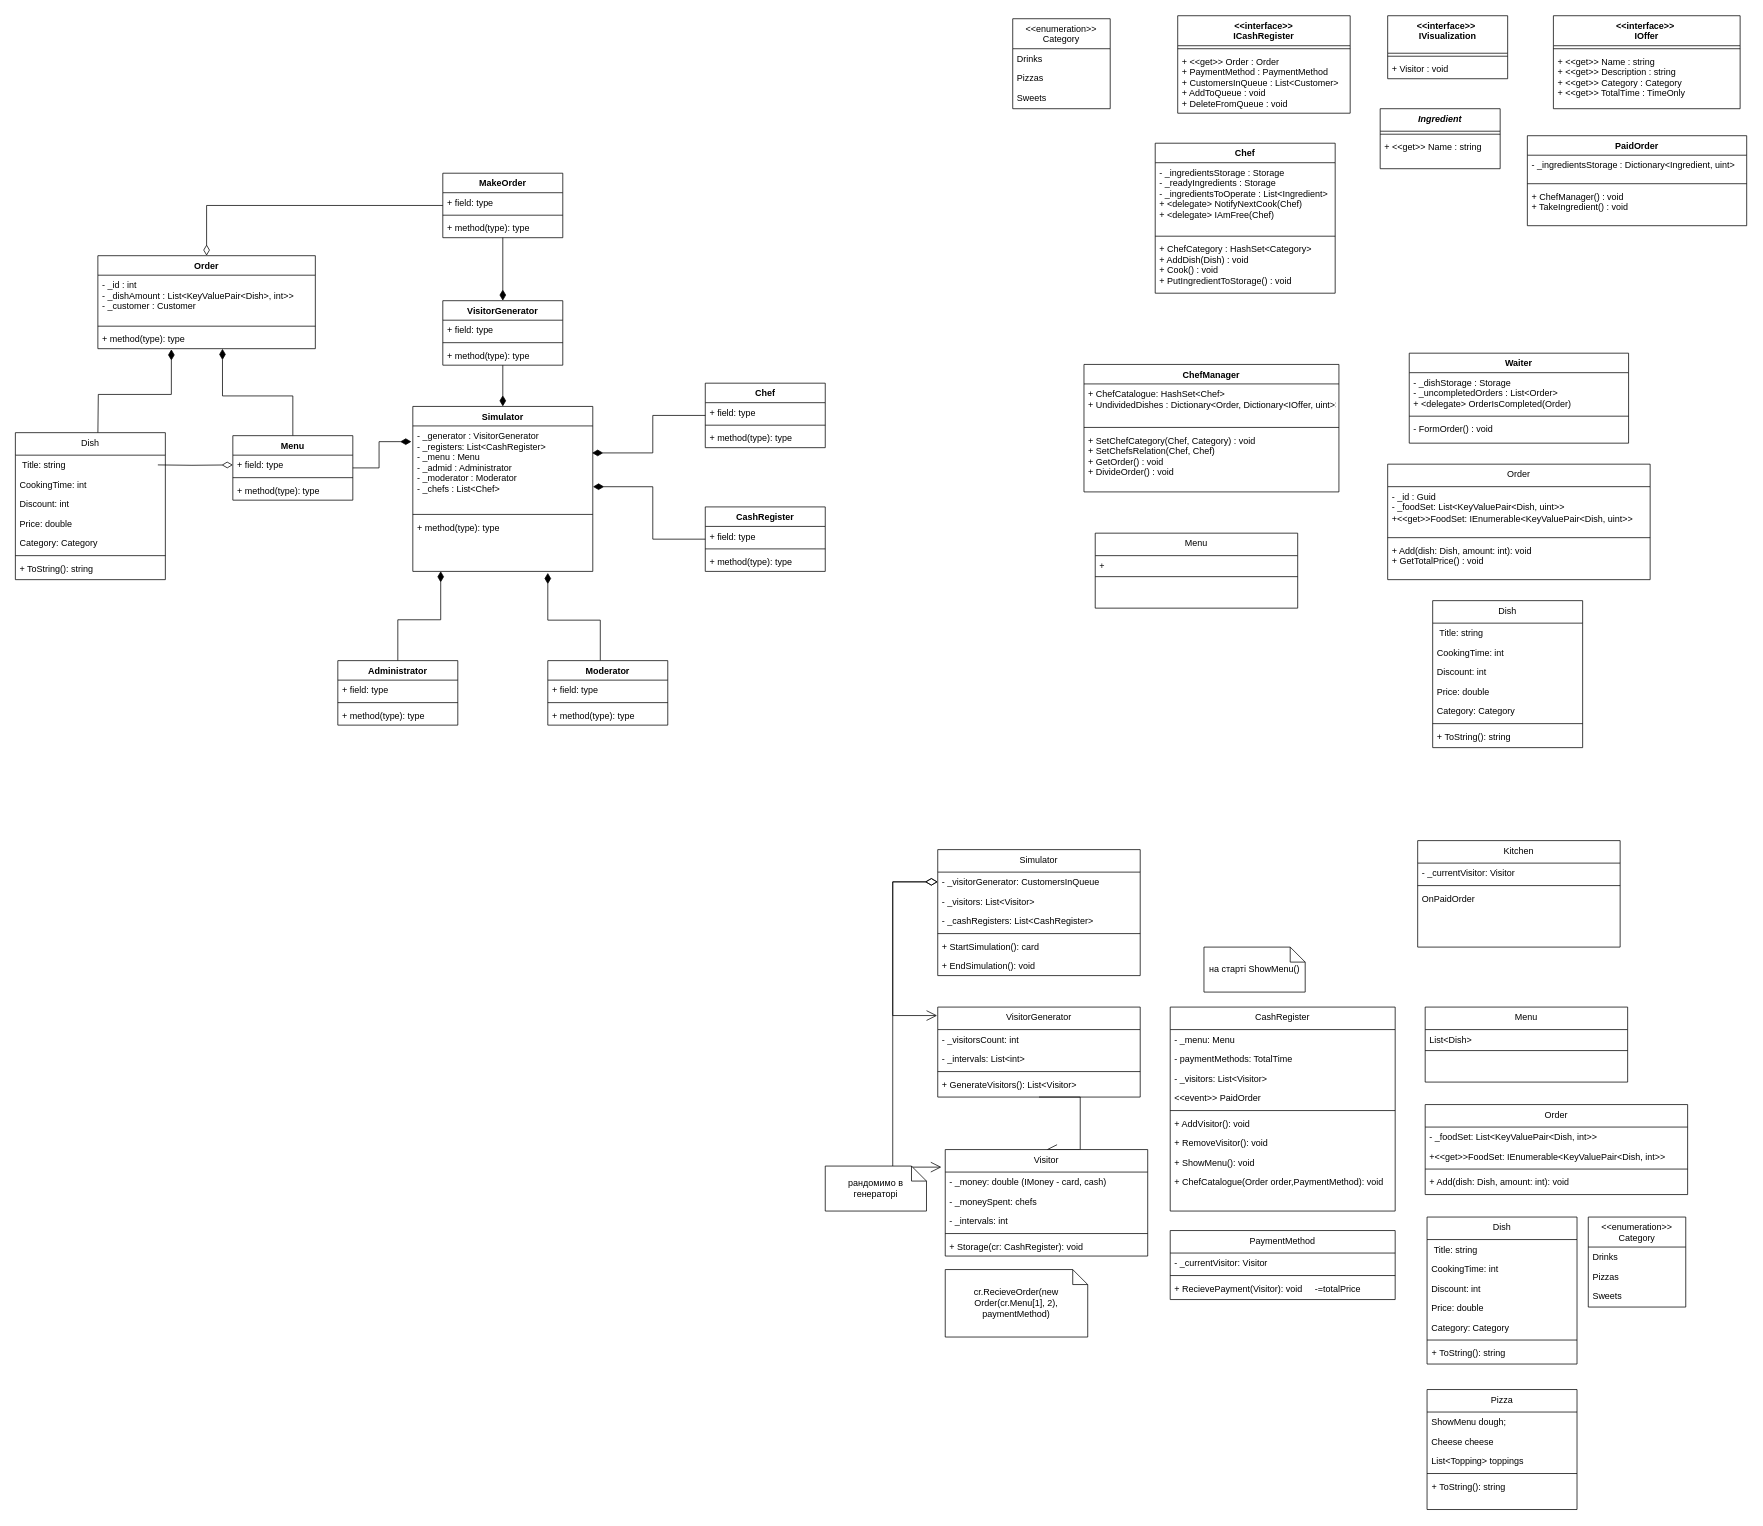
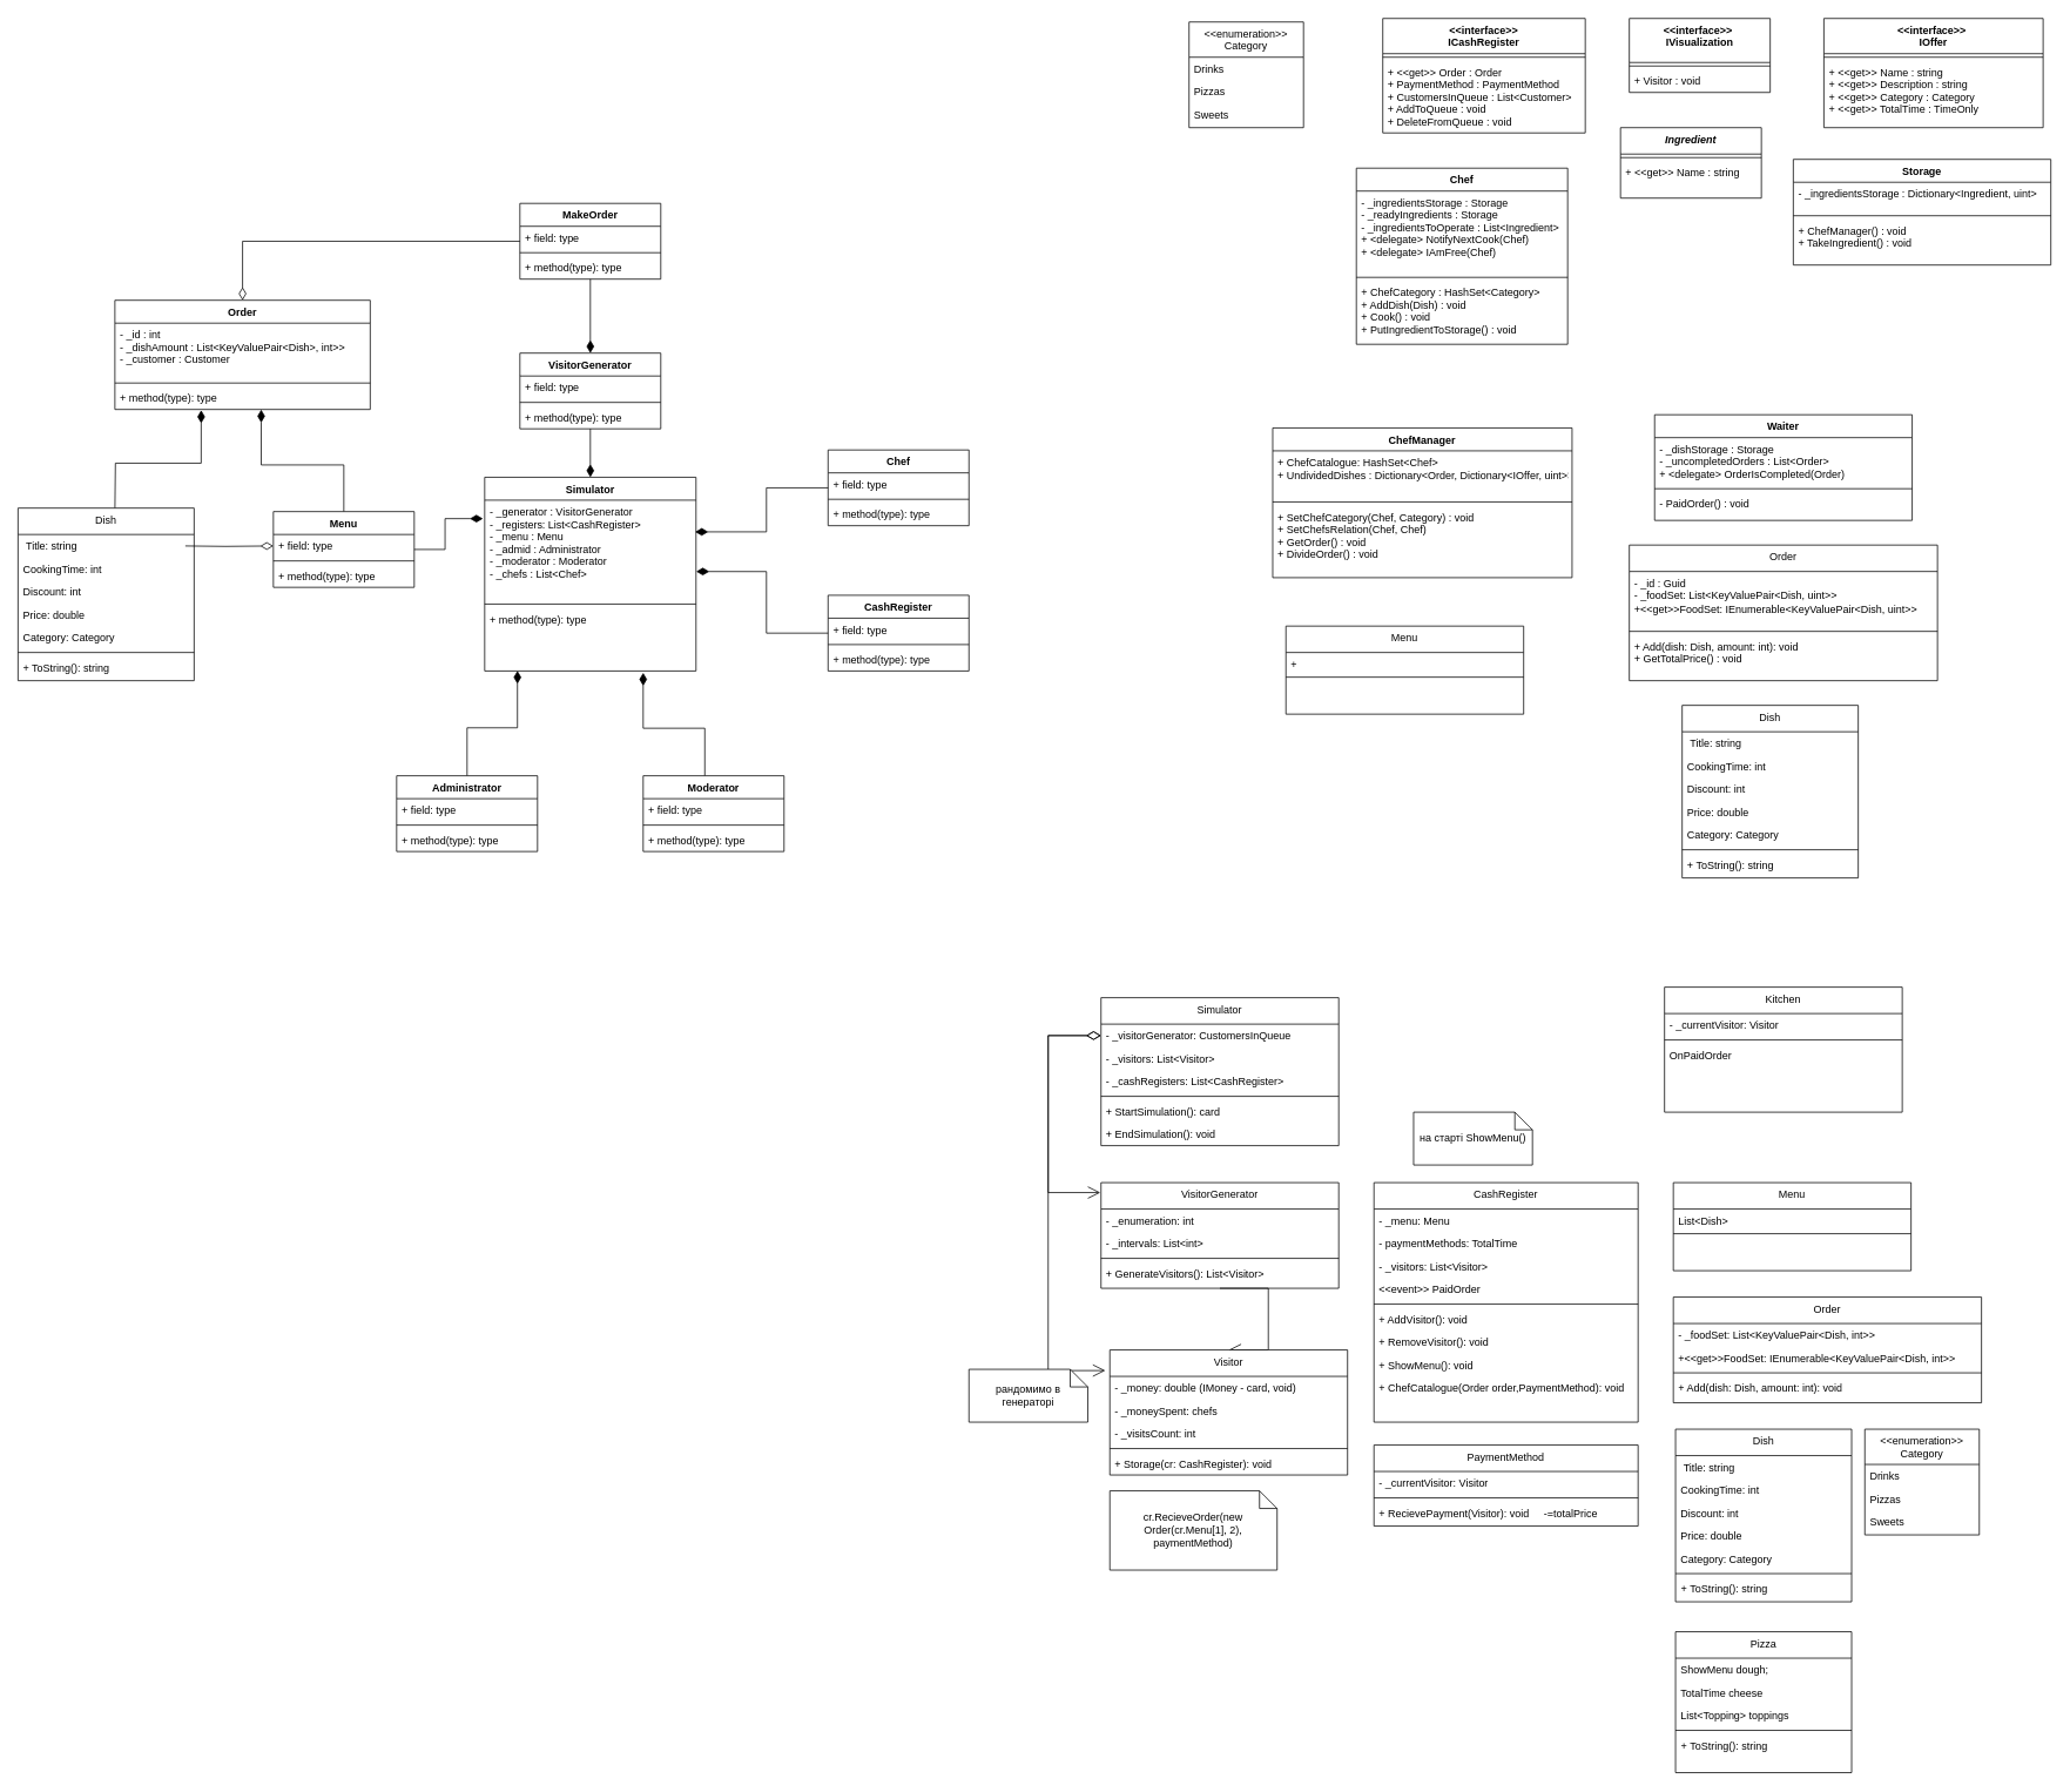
- <mxCell id="147" value="PaidOrder" style="swimlane;fontStyle=1;align=center;verticalAlign=top;childLayout=stackLayout;horizontal=1;startSize=26;horizontalStack=0;resizeParent=1;resizeParentMax=0;resizeLast=0;collapsible=1;marginBottom=0;" vertex="1" parent="1"><mxGeometry x="2036.25" y="180" width="292.5" height="120" as="geometry" /></mxCell>
+ <mxCell id="147" value="Storage" style="swimlane;fontStyle=1;align=center;verticalAlign=top;childLayout=stackLayout;horizontal=1;startSize=26;horizontalStack=0;resizeParent=1;resizeParentMax=0;resizeLast=0;collapsible=1;marginBottom=0;" vertex="1" parent="1"><mxGeometry x="2036.25" y="180" width="292.5" height="120" as="geometry" /></mxCell>
- <mxCell id="158" value="- FormOrder() : void" style="text;strokeColor=none;fillColor=none;align=left;verticalAlign=top;spacingLeft=4;spacingRight=4;overflow=hidden;rotatable=0;points=[[0,0.5],[1,0.5]];portConstraint=eastwest;" vertex="1" parent="155"><mxGeometry y="88" width="292.5" height="32" as="geometry" /></mxCell>
+ <mxCell id="158" value="- PaidOrder() : void" style="text;strokeColor=none;fillColor=none;align=left;verticalAlign=top;spacingLeft=4;spacingRight=4;overflow=hidden;rotatable=0;points=[[0,0.5],[1,0.5]];portConstraint=eastwest;" vertex="1" parent="155"><mxGeometry y="88" width="292.5" height="32" as="geometry" /></mxCell>
- <mxCell id="67" value="- _visitorsCount: int" style="text;align=left;verticalAlign=top;spacingLeft=4;spacingRight=4;overflow=hidden;rotatable=0;points=[[0,0.5],[1,0.5]];portConstraint=eastwest;rounded=0;shadow=0;html=0;" vertex="1" parent="66"><mxGeometry y="30" width="270" height="26" as="geometry" /></mxCell>
+ <mxCell id="67" value="- _enumeration: int" style="text;align=left;verticalAlign=top;spacingLeft=4;spacingRight=4;overflow=hidden;rotatable=0;points=[[0,0.5],[1,0.5]];portConstraint=eastwest;rounded=0;shadow=0;html=0;" vertex="1" parent="66"><mxGeometry y="30" width="270" height="26" as="geometry" /></mxCell>
- <mxCell id="100" value="- _money: double (IMoney - card, cash)" style="text;align=left;verticalAlign=top;spacingLeft=4;spacingRight=4;overflow=hidden;rotatable=0;points=[[0,0.5],[1,0.5]];portConstraint=eastwest;rounded=0;shadow=0;html=0;" vertex="1" parent="99"><mxGeometry y="30" width="270" height="26" as="geometry" /></mxCell>
+ <mxCell id="100" value="- _money: double (IMoney - card, void)" style="text;align=left;verticalAlign=top;spacingLeft=4;spacingRight=4;overflow=hidden;rotatable=0;points=[[0,0.5],[1,0.5]];portConstraint=eastwest;rounded=0;shadow=0;html=0;" vertex="1" parent="99"><mxGeometry y="30" width="270" height="26" as="geometry" /></mxCell>
- <mxCell id="102" value="- _intervals: int" style="text;align=left;verticalAlign=top;spacingLeft=4;spacingRight=4;overflow=hidden;rotatable=0;points=[[0,0.5],[1,0.5]];portConstraint=eastwest;rounded=0;shadow=0;html=0;" vertex="1" parent="99"><mxGeometry y="82" width="270" height="26" as="geometry" /></mxCell>
+ <mxCell id="102" value="- _visitsCount: int" style="text;align=left;verticalAlign=top;spacingLeft=4;spacingRight=4;overflow=hidden;rotatable=0;points=[[0,0.5],[1,0.5]];portConstraint=eastwest;rounded=0;shadow=0;html=0;" vertex="1" parent="99"><mxGeometry y="82" width="270" height="26" as="geometry" /></mxCell>
- <mxCell id="132" value="Cheese cheese" style="text;align=left;verticalAlign=top;spacingLeft=4;spacingRight=4;overflow=hidden;rotatable=0;points=[[0,0.5],[1,0.5]];portConstraint=eastwest;rounded=0;shadow=0;html=0;" vertex="1" parent="130"><mxGeometry y="56" width="200" height="26" as="geometry" /></mxCell>
+ <mxCell id="132" value="TotalTime cheese" style="text;align=left;verticalAlign=top;spacingLeft=4;spacingRight=4;overflow=hidden;rotatable=0;points=[[0,0.5],[1,0.5]];portConstraint=eastwest;rounded=0;shadow=0;html=0;" vertex="1" parent="130"><mxGeometry y="56" width="200" height="26" as="geometry" /></mxCell>
